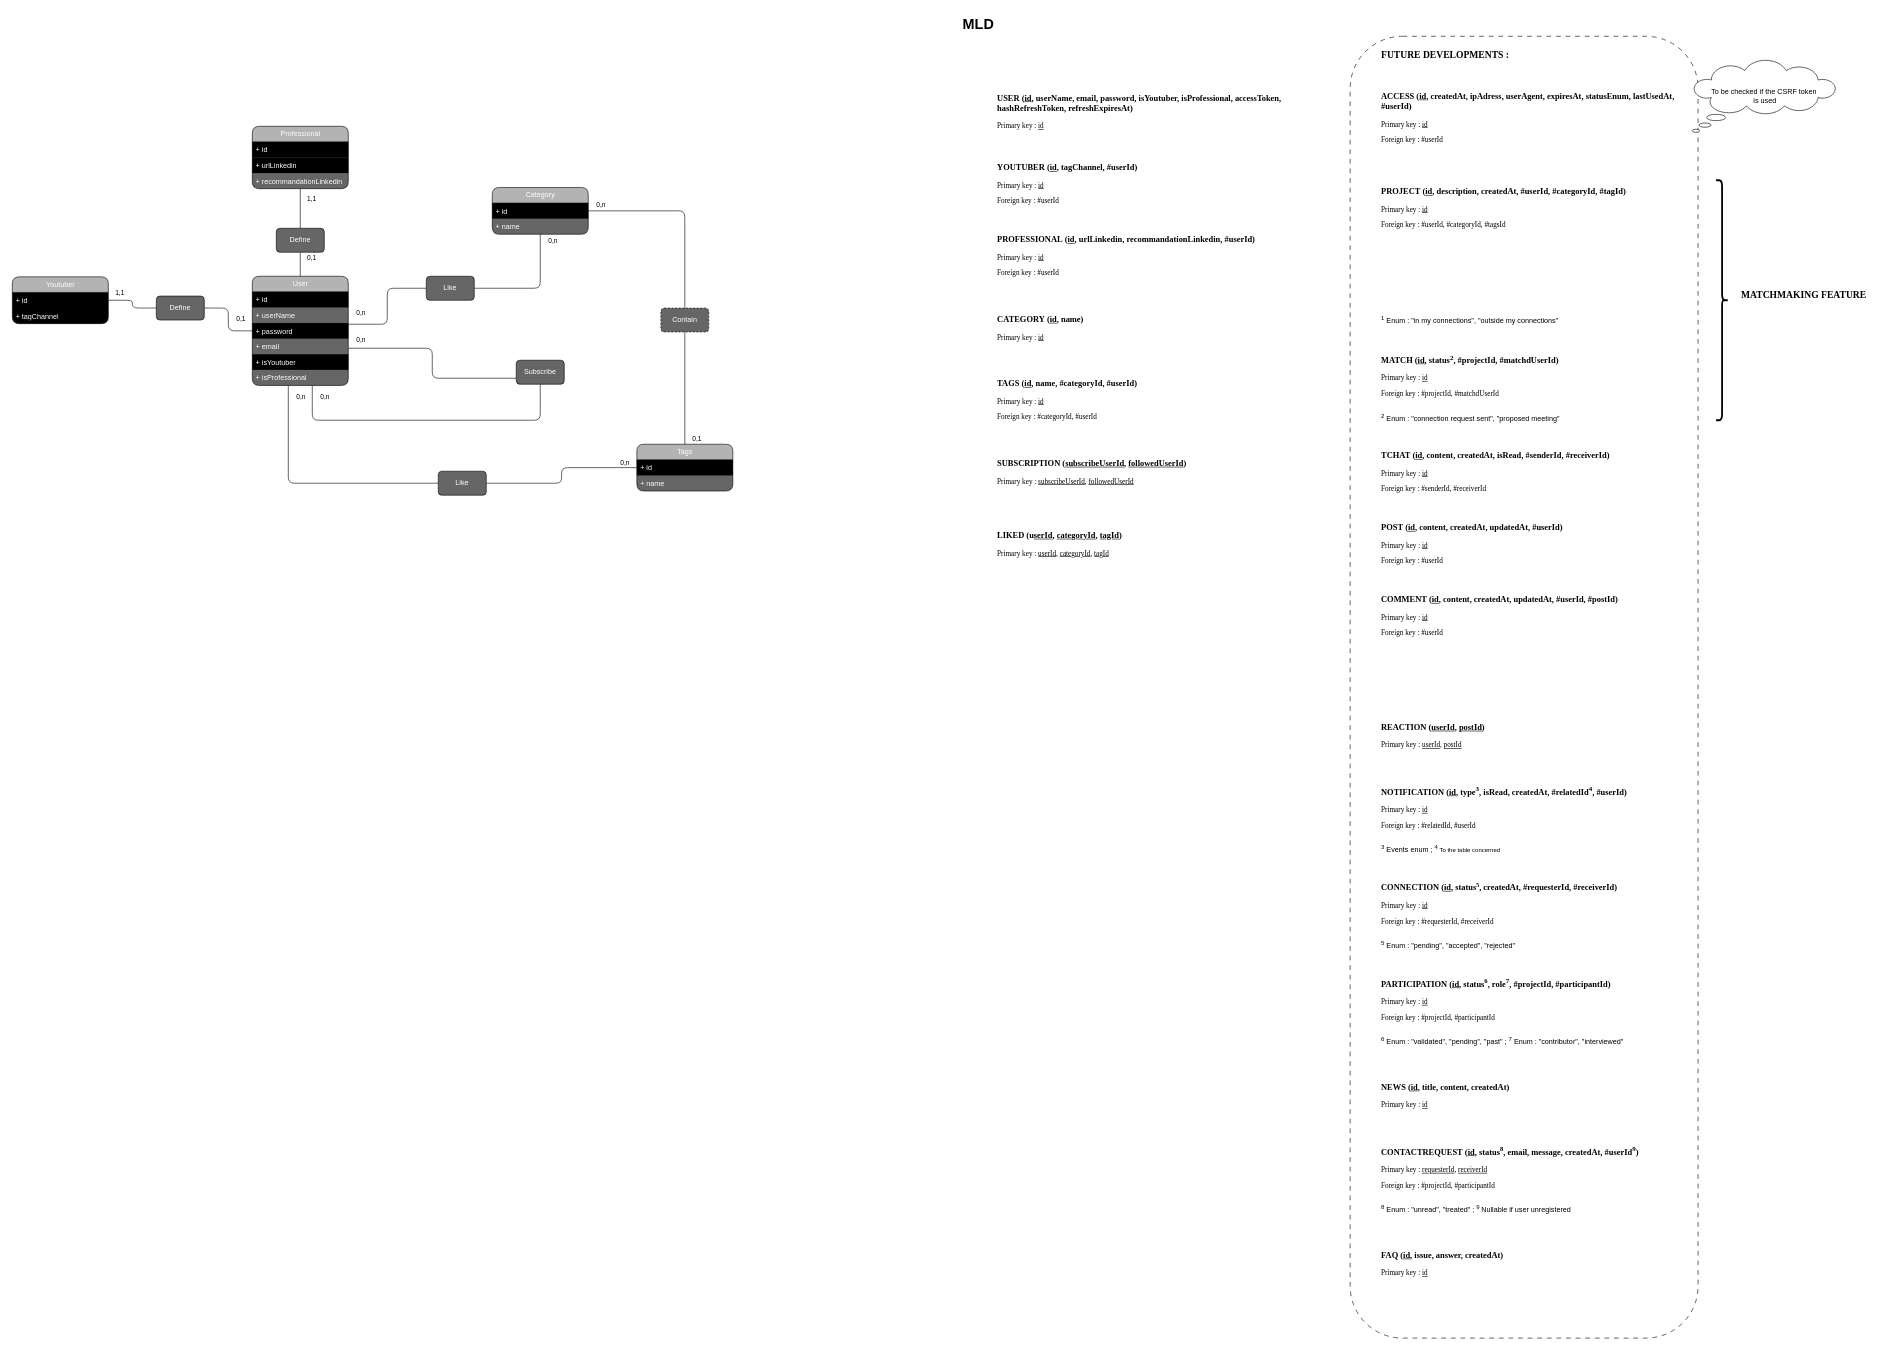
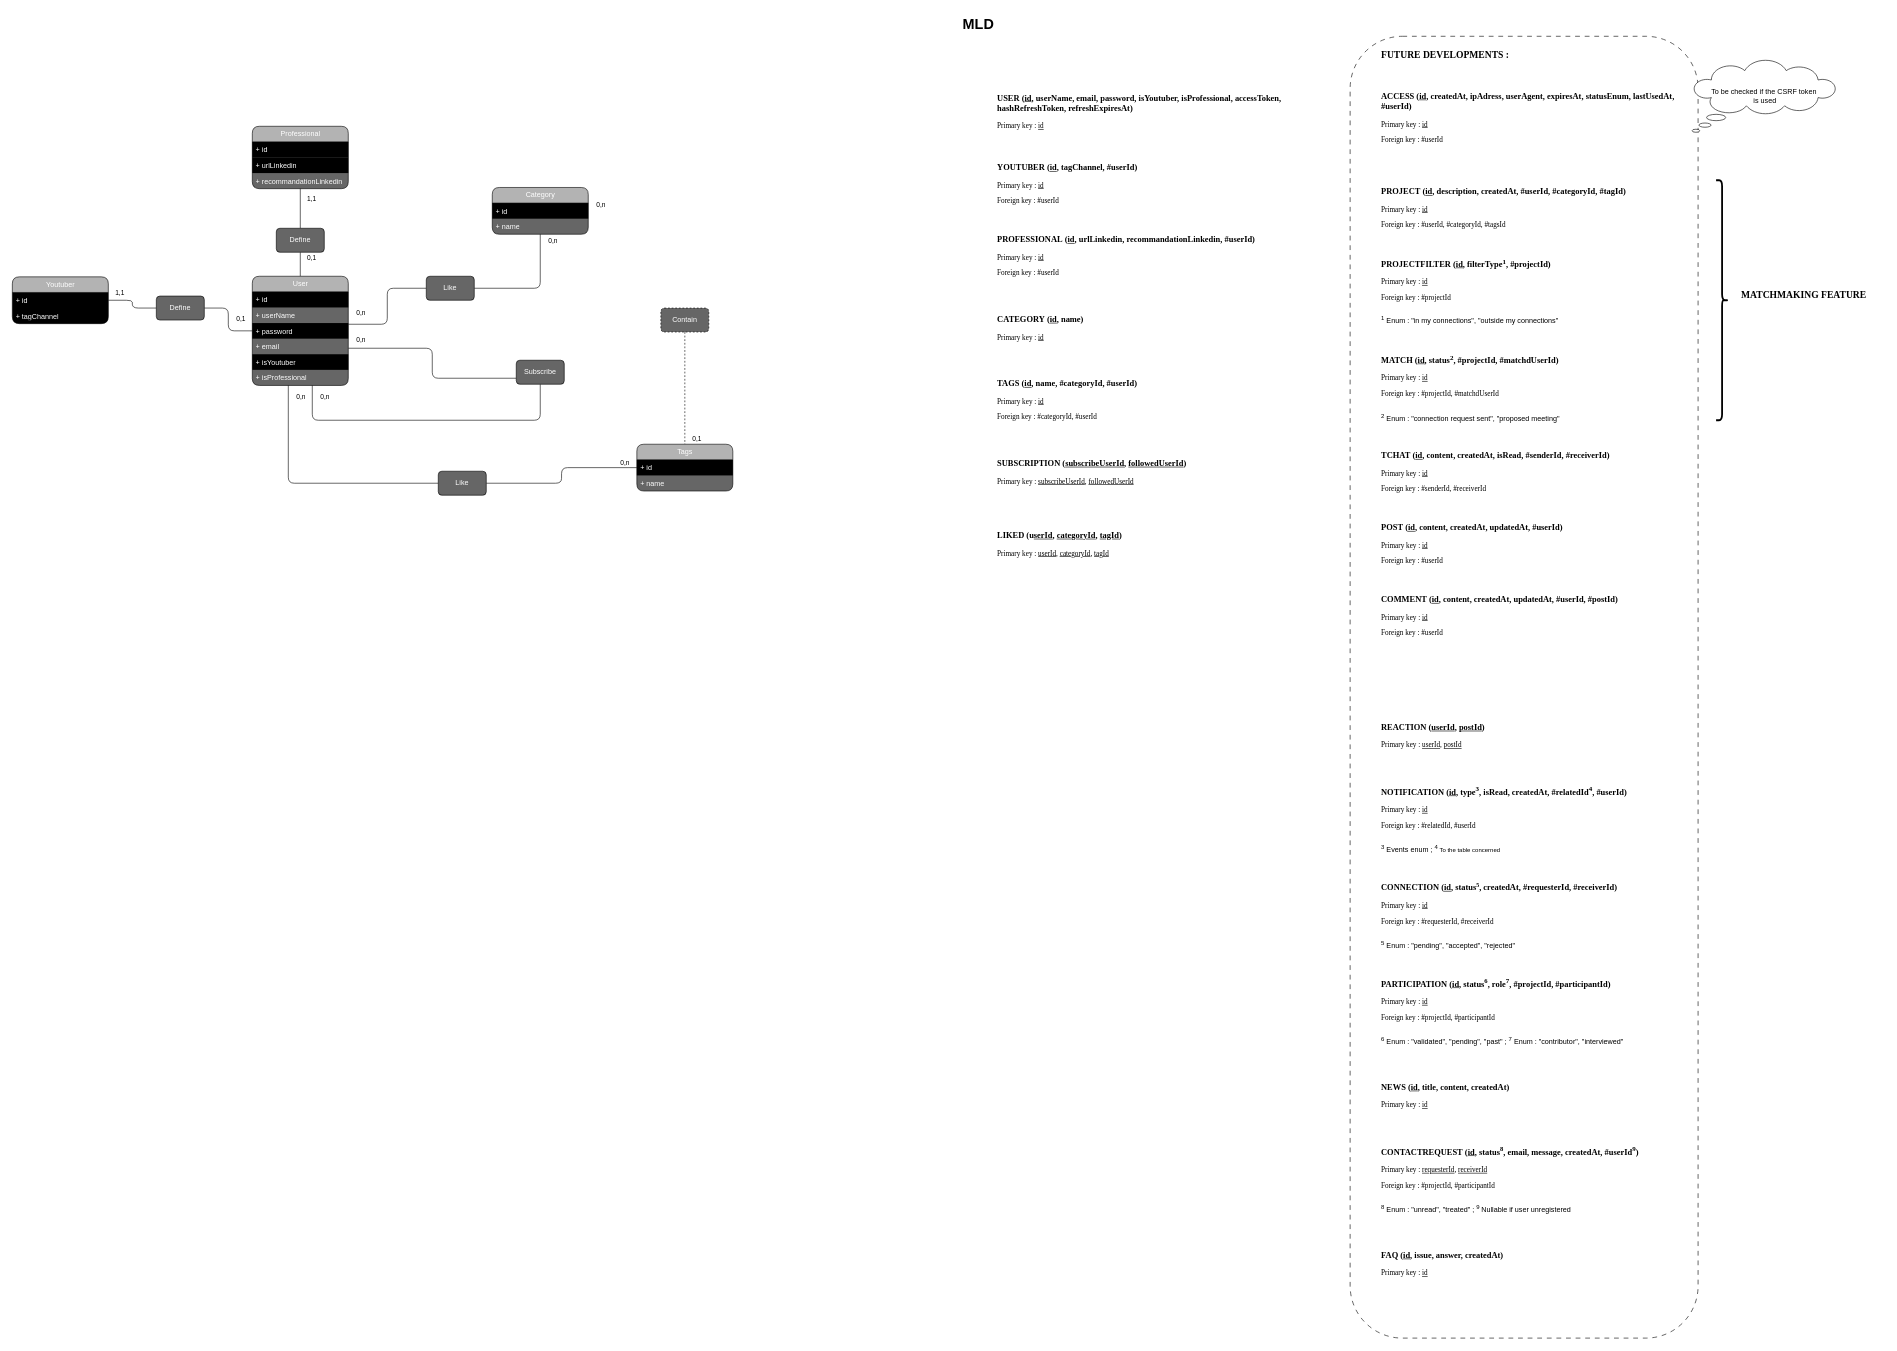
- <mxCell id="35" value="" style="edgeStyle=orthogonalEdgeStyle;rounded=1;orthogonalLoop=1;jettySize=auto;html=1;endArrow=none;endFill=0;" parent="1" source="21" target="36" edge="1"><mxGeometry relative="1" as="geometry"><mxPoint x="980" y="351" as="sourcePoint" /><mxPoint x="1141" y="740" as="targetPoint" /></mxGeometry></mxCell>
+ <mxCell id="65" value="&lt;blockquote style=&quot;margin: 0 0 0 40px; border: none; padding: 0px;&quot;&gt;&lt;h3 style=&quot;&quot;&gt;&lt;font style=&quot;color: light-dark(rgb(0, 0, 0), rgb(0, 0, 0));&quot; face=&quot;Comic Sans MS&quot;&gt;&lt;b style=&quot;line-height: 100%;&quot;&gt;PROJECTFILTER&amp;nbsp;&lt;/b&gt;(&lt;u&gt;id&lt;/u&gt;, filterType&lt;sup&gt;1&lt;/sup&gt;, #projectId)&lt;/font&gt;&lt;/h3&gt;&lt;p style=&quot;&quot;&gt;&lt;font style=&quot;color: light-dark(rgb(0, 0, 0), rgb(0, 0, 0));&quot; face=&quot;Comic Sans MS&quot;&gt;Primary key : &lt;u&gt;id&lt;/u&gt;&lt;/font&gt;&lt;/p&gt;&lt;p style=&quot;&quot;&gt;&lt;span style=&quot;font-family: &amp;quot;Comic Sans MS&amp;quot;;&quot;&gt;&lt;font style=&quot;color: light-dark(rgb(0, 0, 0), rgb(0, 0, 0));&quot;&gt;Foreign key : #projectId&lt;/font&gt;&lt;/span&gt;&lt;/p&gt;&lt;/blockquote&gt;" style="rounded=1;whiteSpace=wrap;html=1;strokeColor=none;arcSize=25;fillColor=light-dark(#FFFFFF,#B3B3B3);align=left;" vertex="1" parent="1"><mxGeometry x="2260" y="420" width="560" height="90" as="geometry" /></mxCell>
- <mxCell id="20" value="" style="rounded=1;orthogonalLoop=1;jettySize=auto;html=1;endArrow=none;endFill=0;edgeStyle=orthogonalEdgeStyle;" parent="1" source="36" target="24" edge="1"><mxGeometry relative="1" as="geometry" /></mxCell>
+ <mxCell id="20" value="" style="rounded=1;orthogonalLoop=1;jettySize=auto;html=1;endArrow=none;endFill=0;edgeStyle=orthogonalEdgeStyle;dashed=1;" parent="1" source="36" target="24" edge="1"><mxGeometry relative="1" as="geometry" /></mxCell>
